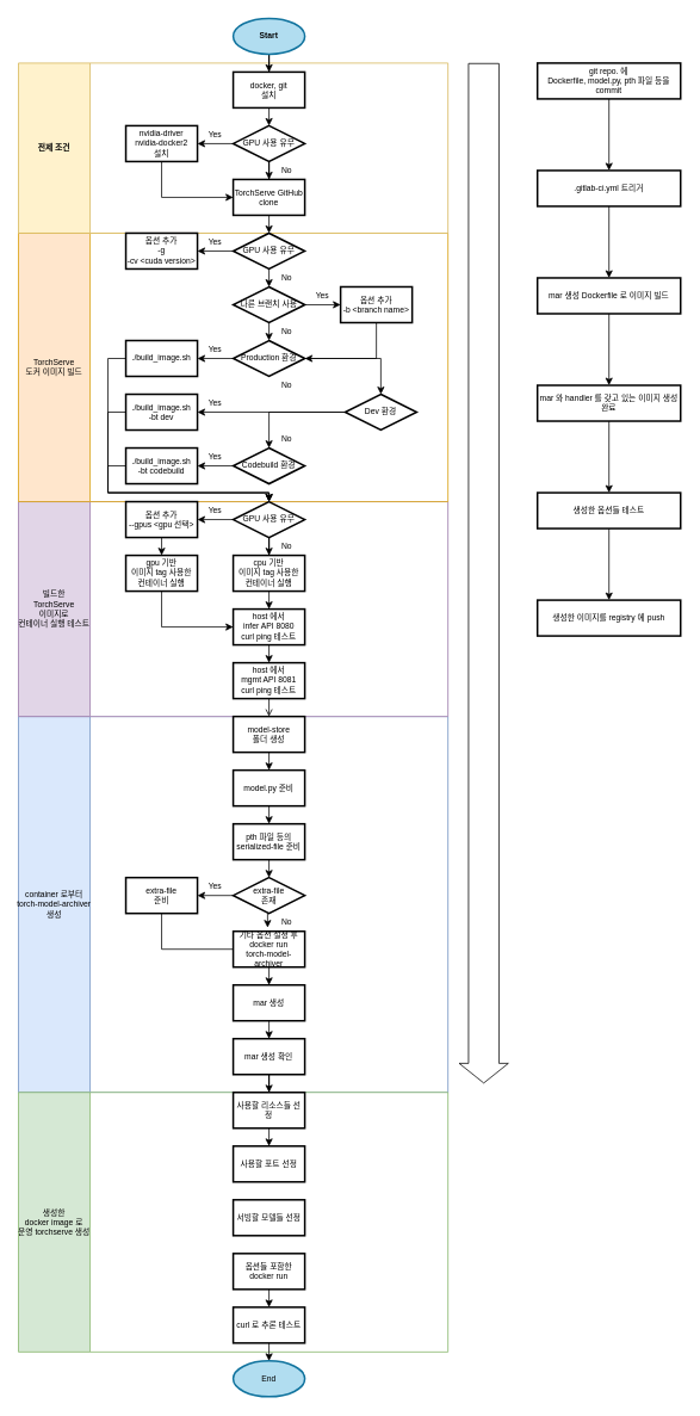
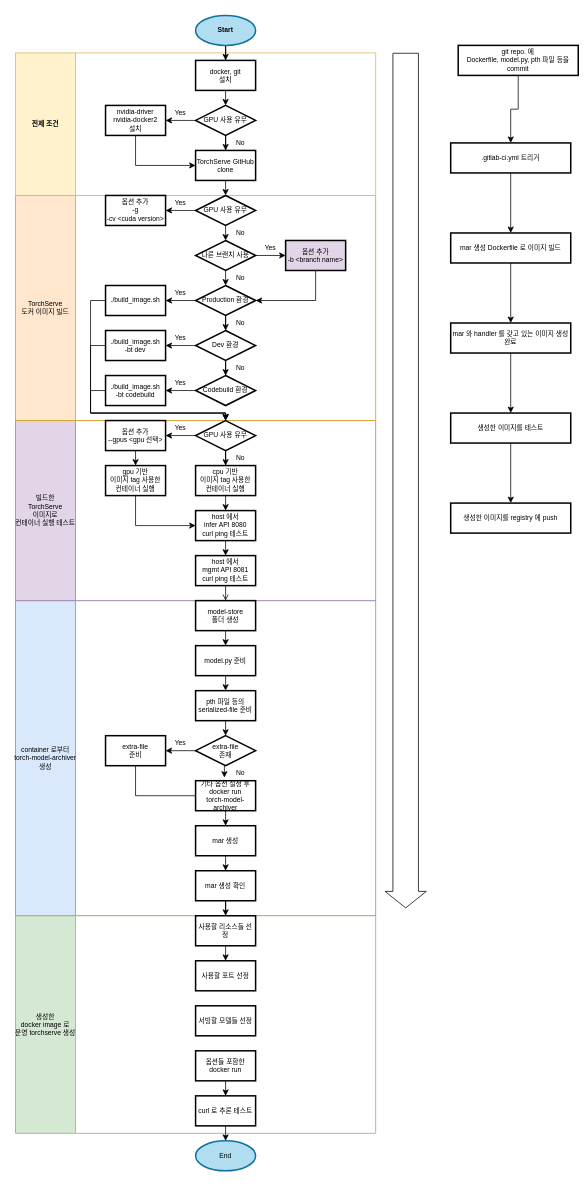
- <mxCell id="99" value="git repo. 에 &lt;br&gt;Dockerfile, model.py, pth 파일 등을 commit" style="rounded=1;whiteSpace=wrap;html=1;absoluteArcSize=1;arcSize=0;strokeWidth=2;fontSize=9;" vertex="1" parent="1"><mxGeometry x="600" y="70" width="160" height="40" as="geometry" /></mxCell>
+ <mxCell id="99" value="git repo. 에 &lt;br&gt;Dockerfile, model.py, pth 파일 등을 commit" style="rounded=1;whiteSpace=wrap;html=1;absoluteArcSize=1;arcSize=0;strokeWidth=2;fontSize=9;" vertex="1" parent="1"><mxGeometry x="610" y="60" width="160" height="40" as="geometry" /></mxCell>
- <mxCell id="45" value="옵션 추가&lt;br&gt;-b &amp;lt;branch name&amp;gt;" style="rounded=1;whiteSpace=wrap;html=1;absoluteArcSize=1;arcSize=0;strokeWidth=2;fontSize=9;" parent="1" vertex="1"><mxGeometry x="380" y="320" width="80" height="40" as="geometry" /></mxCell>
+ <mxCell id="45" value="옵션 추가&lt;br&gt;-b &amp;lt;branch name&amp;gt;" style="rounded=1;whiteSpace=wrap;html=1;absoluteArcSize=1;arcSize=0;strokeWidth=2;fontSize=9;fillColor=#e1d5e7;" parent="1" vertex="1"><mxGeometry x="380" y="320" width="80" height="40" as="geometry" /></mxCell>
- <mxCell id="28" value="Dev 환경" style="strokeWidth=2;html=1;shape=mxgraph.flowchart.decision;whiteSpace=wrap;fontSize=9;" parent="1" vertex="1"><mxGeometry x="385" y="440" width="80" height="40" as="geometry" /></mxCell>
+ <mxCell id="28" value="Dev 환경" style="strokeWidth=2;html=1;shape=mxgraph.flowchart.decision;whiteSpace=wrap;fontSize=9;" parent="1" vertex="1"><mxGeometry x="260" y="440" width="80" height="40" as="geometry" /></mxCell>
- <mxCell id="105" value="생성한 옵션들 테스트" style="rounded=1;whiteSpace=wrap;html=1;absoluteArcSize=1;arcSize=0;strokeWidth=2;fontSize=9;" vertex="1" parent="1"><mxGeometry x="600" y="550" width="160" height="40" as="geometry" /></mxCell>
+ <mxCell id="105" value="생성한 이미지를 테스트" style="rounded=1;whiteSpace=wrap;html=1;absoluteArcSize=1;arcSize=0;strokeWidth=2;fontSize=9;" vertex="1" parent="1"><mxGeometry x="600" y="550" width="160" height="40" as="geometry" /></mxCell>
